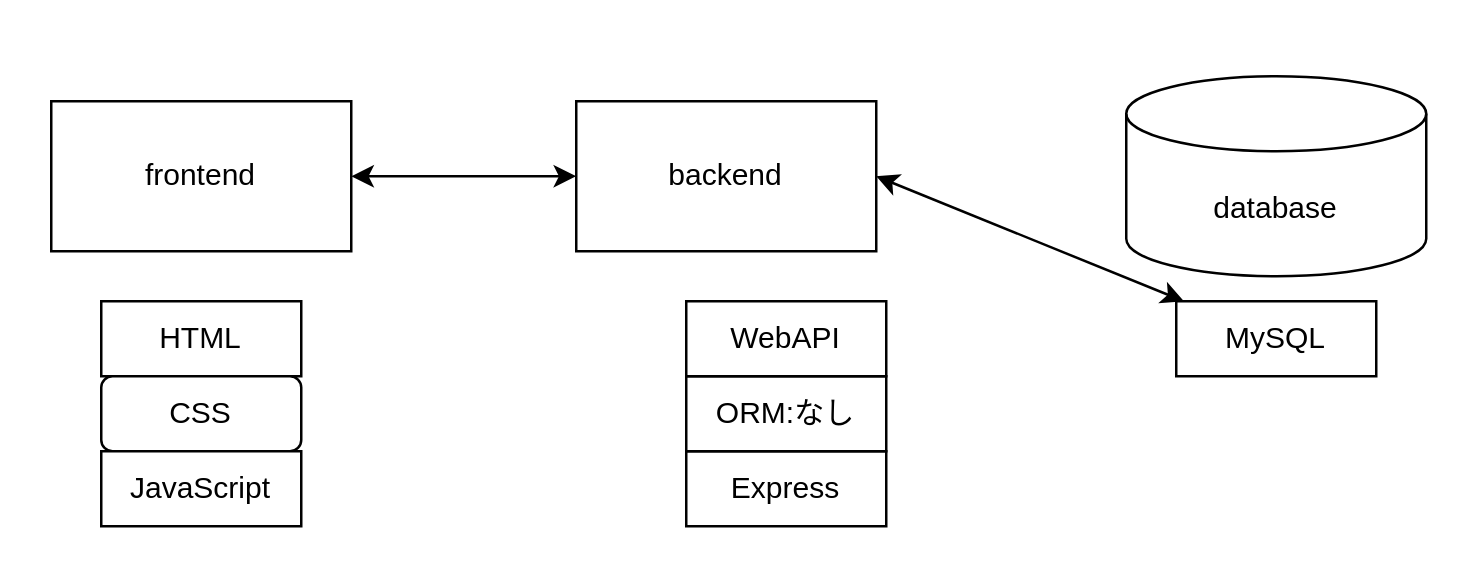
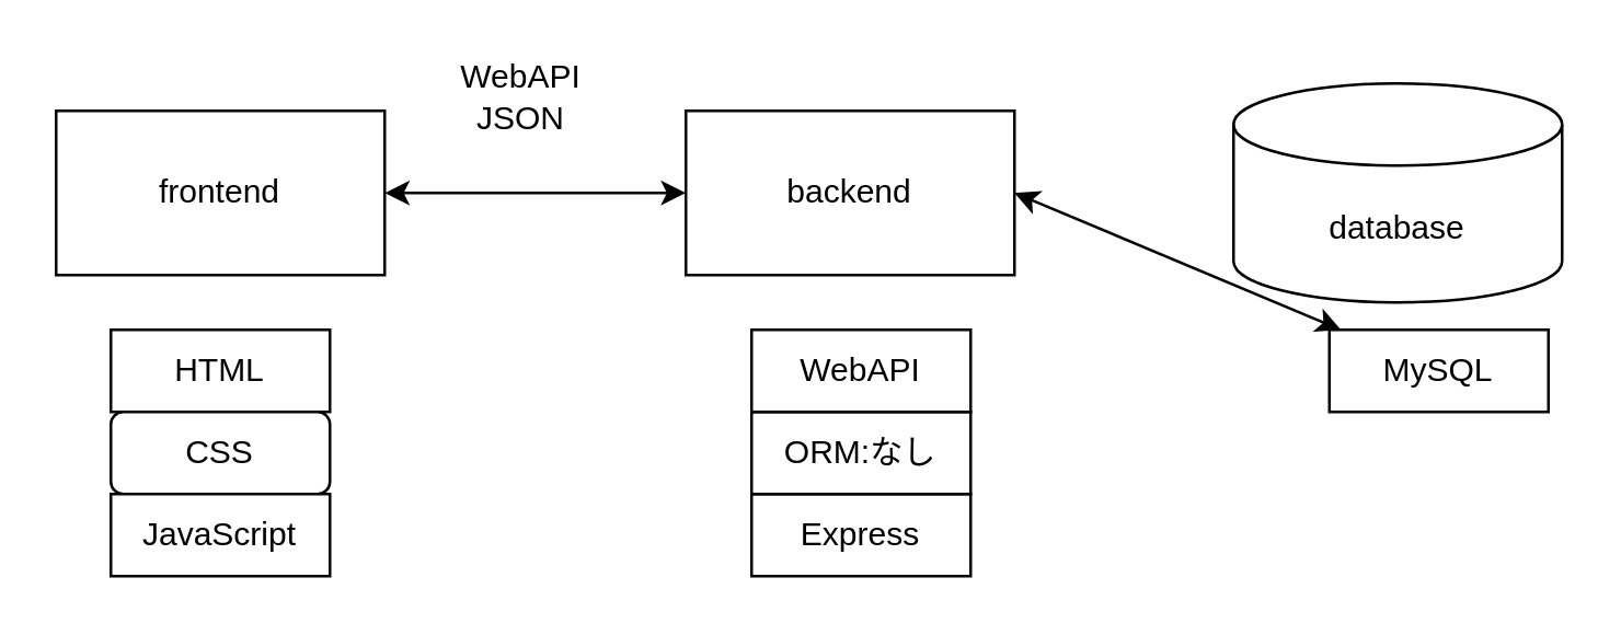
+ <mxCell id="7" value="WebAPI&lt;br&gt;JSON" style="text;html=1;strokeColor=none;fillColor=none;align=center;verticalAlign=middle;whiteSpace=wrap;rounded=0;" vertex="1" parent="1"><mxGeometry x="160" y="20" width="60" height="30" as="geometry" /></mxCell>
- <mxCell id="3" value="backend" style="rounded=0;whiteSpace=wrap;html=1;" vertex="1" parent="1"><mxGeometry x="230" y="40" width="120" height="60" as="geometry" /></mxCell>
+ <mxCell id="3" value="backend" style="rounded=0;whiteSpace=wrap;html=1;" vertex="1" parent="1"><mxGeometry x="250" y="40" width="120" height="60" as="geometry" /></mxCell>
- <mxCell id="14" value="MySQL" style="rounded=0;whiteSpace=wrap;html=1;fillColor=default;" vertex="1" parent="1"><mxGeometry x="470" y="120" width="80" height="30" as="geometry" /></mxCell>
+ <mxCell id="14" value="MySQL" style="rounded=0;whiteSpace=wrap;html=1;fillColor=default;" vertex="1" parent="1"><mxGeometry x="485" y="120" width="80" height="30" as="geometry" /></mxCell>
